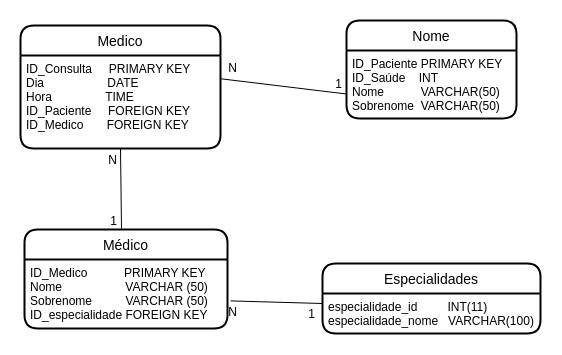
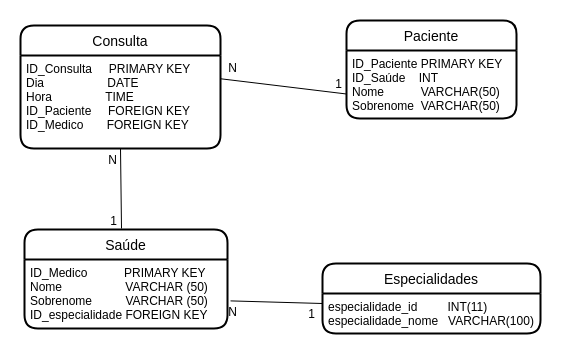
- <mxCell id="4" value="Nome" style="swimlane;childLayout=stackLayout;horizontal=1;startSize=30;horizontalStack=0;rounded=1;fontSize=14;fontStyle=0;strokeWidth=2;resizeParent=0;resizeLast=1;shadow=0;dashed=0;align=center;" parent="1" vertex="1"><mxGeometry x="346" y="20" width="170" height="98" as="geometry" /></mxCell>
+ <mxCell id="4" value="Paciente" style="swimlane;childLayout=stackLayout;horizontal=1;startSize=30;horizontalStack=0;rounded=1;fontSize=14;fontStyle=0;strokeWidth=2;resizeParent=0;resizeLast=1;shadow=0;dashed=0;align=center;" parent="1" vertex="1"><mxGeometry x="346" y="20" width="170" height="98" as="geometry" /></mxCell>
- <mxCell id="2" value="Medico" style="swimlane;childLayout=stackLayout;horizontal=1;startSize=30;horizontalStack=0;rounded=1;fontSize=14;fontStyle=0;strokeWidth=2;resizeParent=0;resizeLast=1;shadow=0;dashed=0;align=center;" parent="1" vertex="1"><mxGeometry x="20" y="25" width="200" height="123" as="geometry" /></mxCell>
+ <mxCell id="2" value="Consulta" style="swimlane;childLayout=stackLayout;horizontal=1;startSize=30;horizontalStack=0;rounded=1;fontSize=14;fontStyle=0;strokeWidth=2;resizeParent=0;resizeLast=1;shadow=0;dashed=0;align=center;" parent="1" vertex="1"><mxGeometry x="20" y="25" width="200" height="123" as="geometry" /></mxCell>
- <mxCell id="6" value="Médico" style="swimlane;childLayout=stackLayout;horizontal=1;startSize=30;horizontalStack=0;rounded=1;fontSize=14;fontStyle=0;strokeWidth=2;resizeParent=0;resizeLast=1;shadow=0;dashed=0;align=center;" parent="1" vertex="1"><mxGeometry x="24" y="229" width="203" height="99" as="geometry" /></mxCell>
+ <mxCell id="6" value="Saúde" style="swimlane;childLayout=stackLayout;horizontal=1;startSize=30;horizontalStack=0;rounded=1;fontSize=14;fontStyle=0;strokeWidth=2;resizeParent=0;resizeLast=1;shadow=0;dashed=0;align=center;" parent="1" vertex="1"><mxGeometry x="24" y="229" width="203" height="99" as="geometry" /></mxCell>
